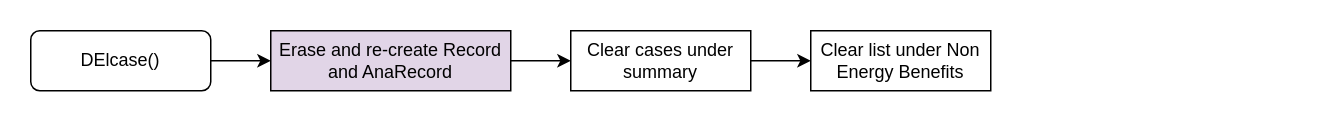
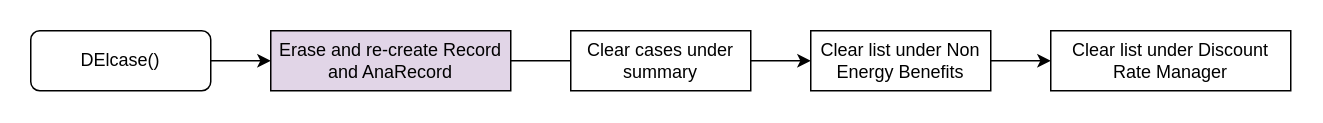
- <mxCell id="4" style="edgeStyle=orthogonalEdgeStyle;rounded=0;orthogonalLoop=1;jettySize=auto;html=1;entryX=0;entryY=0.5;entryDx=0;entryDy=0;" edge="1" parent="1" source="5" target="7"><mxGeometry relative="1" as="geometry" /></mxCell>
+ <mxCell id="4" style="edgeStyle=orthogonalEdgeStyle;rounded=0;orthogonalLoop=1;jettySize=auto;html=1;entryX=0;entryY=0.5;entryDx=0;entryDy=0;endArrow=none;" edge="1" parent="1" source="5" target="7"><mxGeometry relative="1" as="geometry" /></mxCell>
+ <mxCell id="8" style="edgeStyle=orthogonalEdgeStyle;rounded=0;orthogonalLoop=1;jettySize=auto;html=1;entryX=0;entryY=0.5;entryDx=0;entryDy=0;" edge="1" parent="1" source="9" target="10"><mxGeometry relative="1" as="geometry" /></mxCell>
+ <mxCell id="10" value="Clear list under Discount Rate Manager" style="rounded=0;whiteSpace=wrap;html=1;" vertex="1" parent="1"><mxGeometry x="700" y="20" width="160" height="40" as="geometry" /></mxCell>
